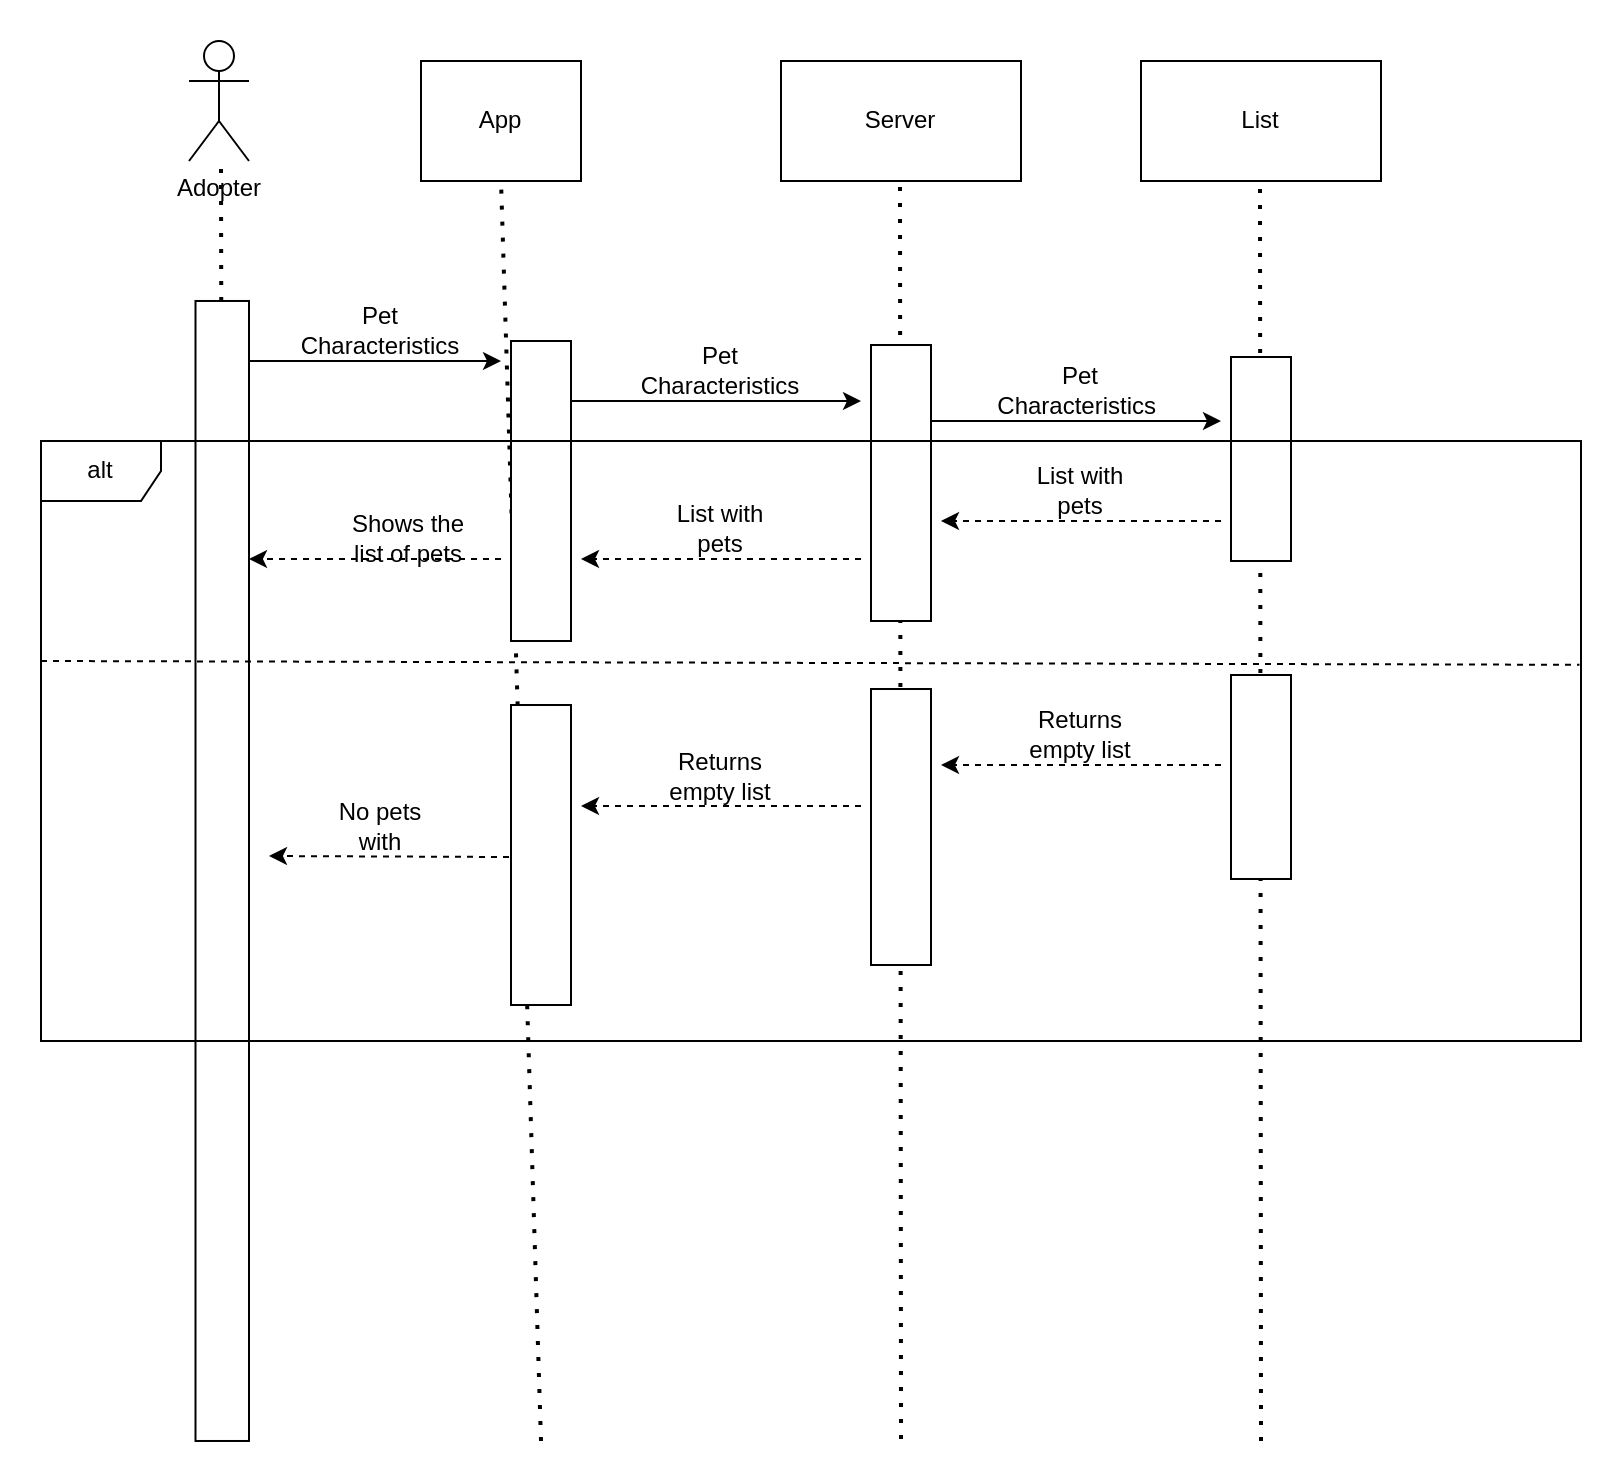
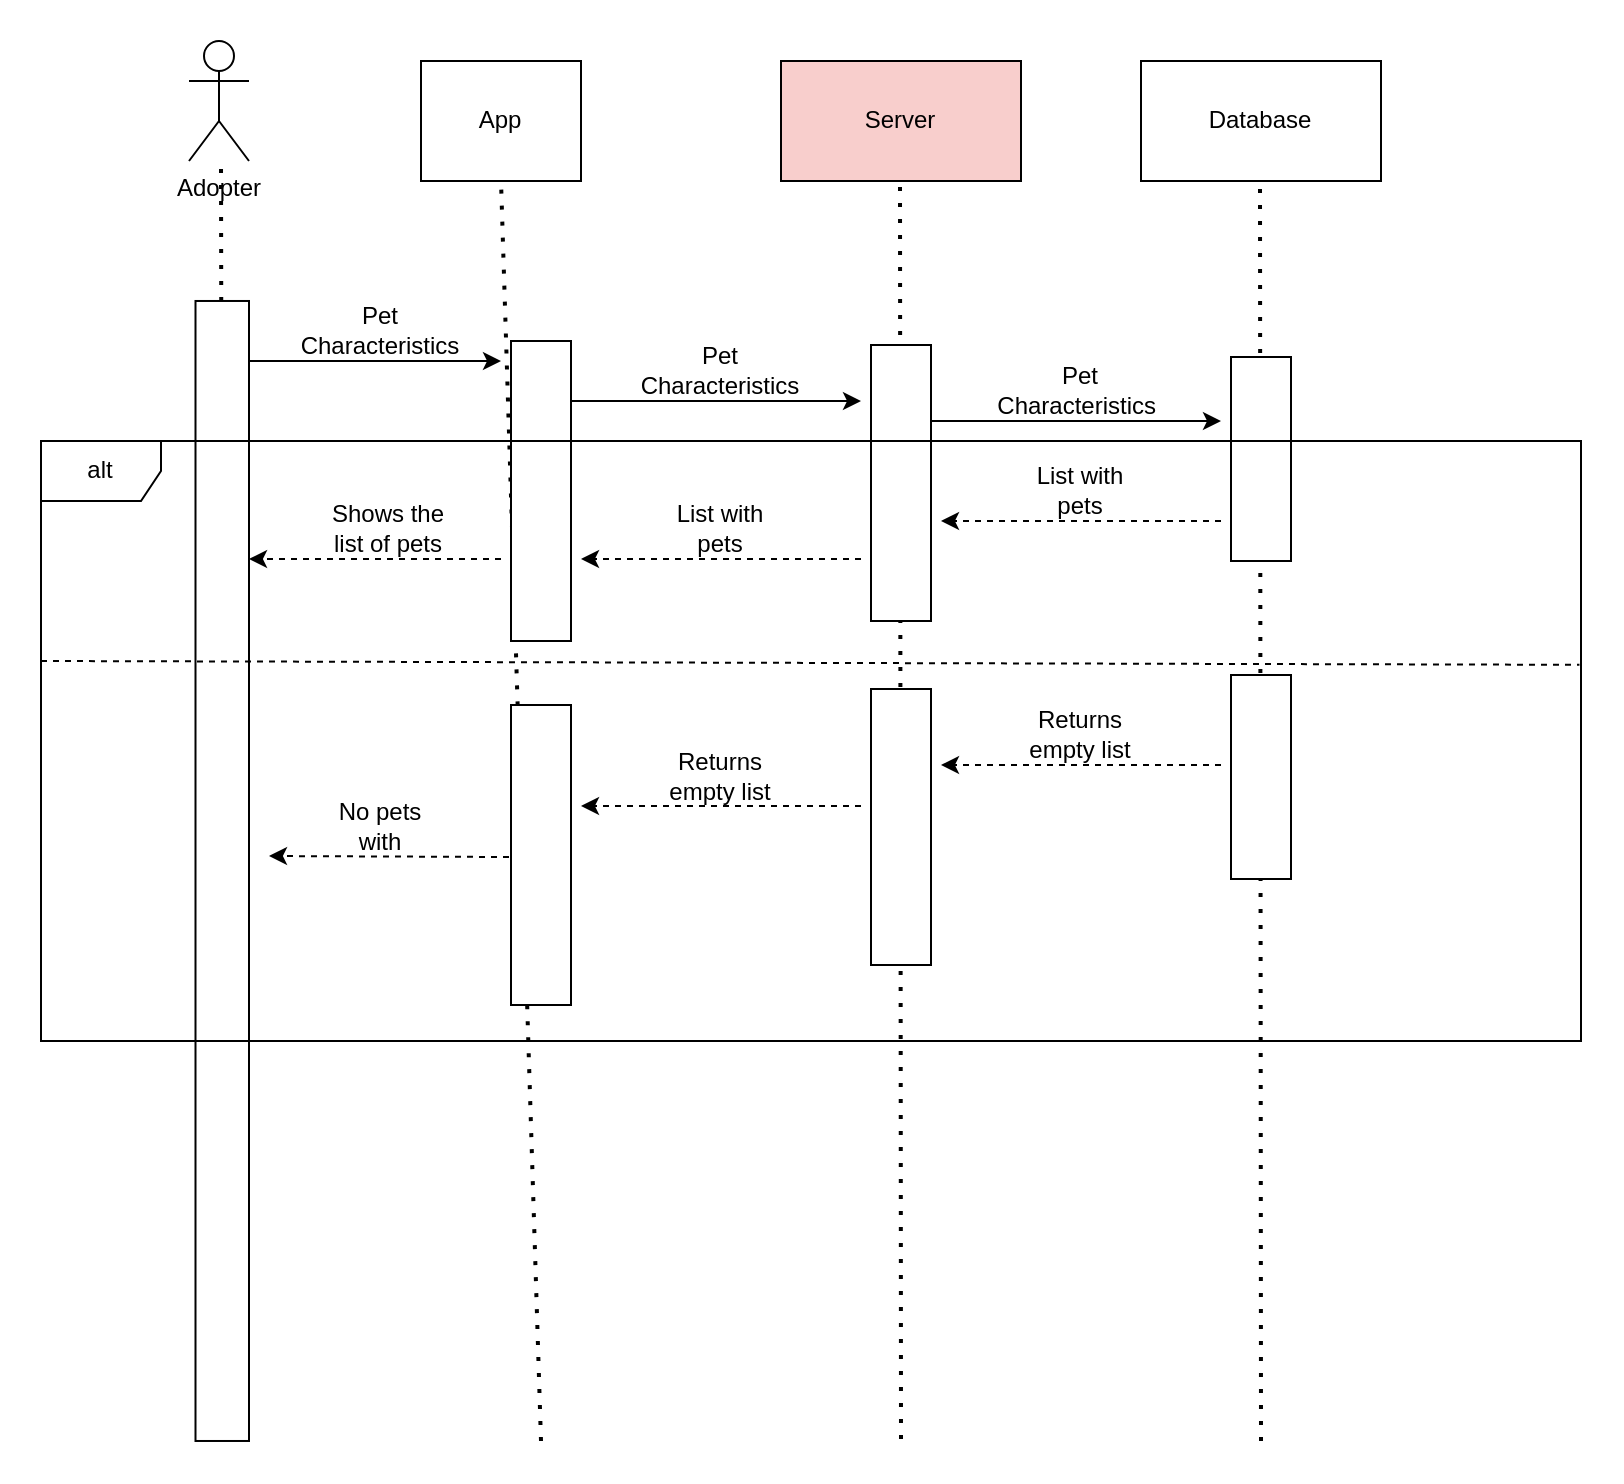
- <mxCell id="5" value="Server" style="rounded=0;whiteSpace=wrap;html=1;" parent="1" vertex="1"><mxGeometry x="390" y="30" width="120" height="60" as="geometry" /></mxCell>
+ <mxCell id="5" value="Server" style="rounded=0;whiteSpace=wrap;html=1;fillColor=#f8cecc;" parent="1" vertex="1"><mxGeometry x="390" y="30" width="120" height="60" as="geometry" /></mxCell>
- <mxCell id="6" value="List" style="rounded=0;whiteSpace=wrap;html=1;" parent="1" vertex="1"><mxGeometry x="570" y="30" width="120" height="60" as="geometry" /></mxCell>
+ <mxCell id="6" value="Database" style="rounded=0;whiteSpace=wrap;html=1;" parent="1" vertex="1"><mxGeometry x="570" y="30" width="120" height="60" as="geometry" /></mxCell>
- <mxCell id="31" value="Shows the list of pets" style="text;html=1;align=center;verticalAlign=middle;whiteSpace=wrap;rounded=0;" vertex="1" parent="1"><mxGeometry x="174" y="254" width="60" height="30" as="geometry" /></mxCell>
+ <mxCell id="31" value="Shows the list of pets" style="text;html=1;align=center;verticalAlign=middle;whiteSpace=wrap;rounded=0;" vertex="1" parent="1"><mxGeometry x="164" y="249" width="60" height="30" as="geometry" /></mxCell>
